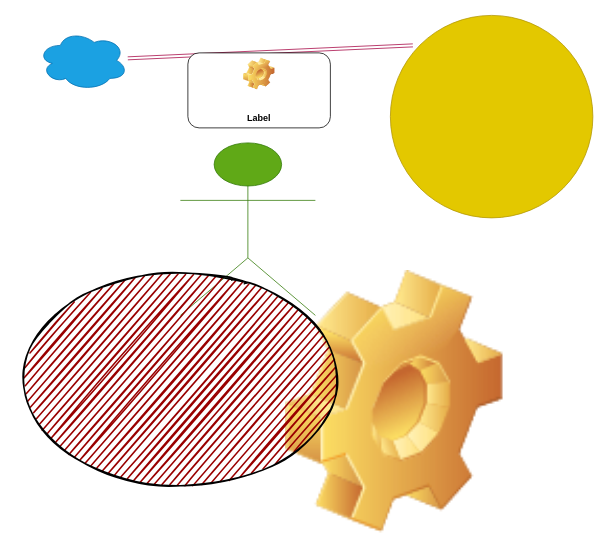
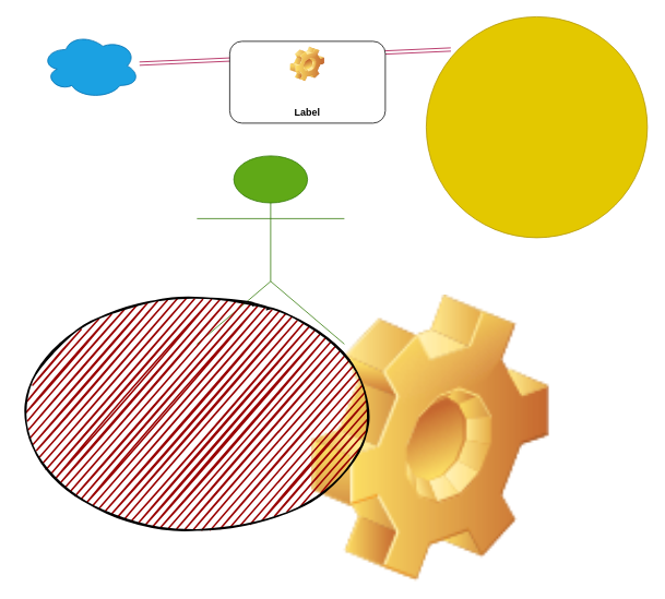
- <mxCell id="8" value="Label" style="label;whiteSpace=wrap;html=1;align=center;verticalAlign=bottom;spacingLeft=0;spacingBottom=4;imageAlign=center;imageVerticalAlign=top;image=img/clipart/Gear_128x128.png" vertex="1" parent="1"><mxGeometry x="250" y="70" width="190" height="100" as="geometry" /></mxCell>
+ <mxCell id="8" value="Label" style="label;whiteSpace=wrap;html=1;align=center;verticalAlign=bottom;spacingLeft=0;spacingBottom=4;imageAlign=center;imageVerticalAlign=top;image=img/clipart/Gear_128x128.png" vertex="1" parent="1"><mxGeometry x="280" y="50" width="190" height="100" as="geometry" /></mxCell>
